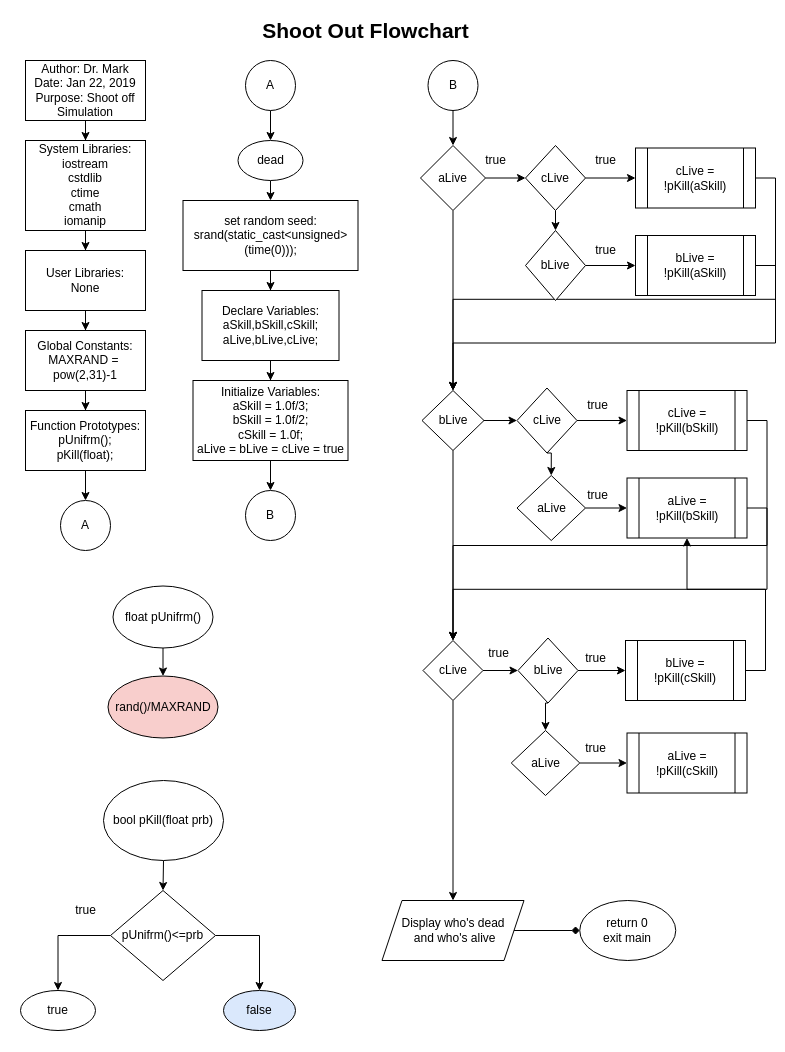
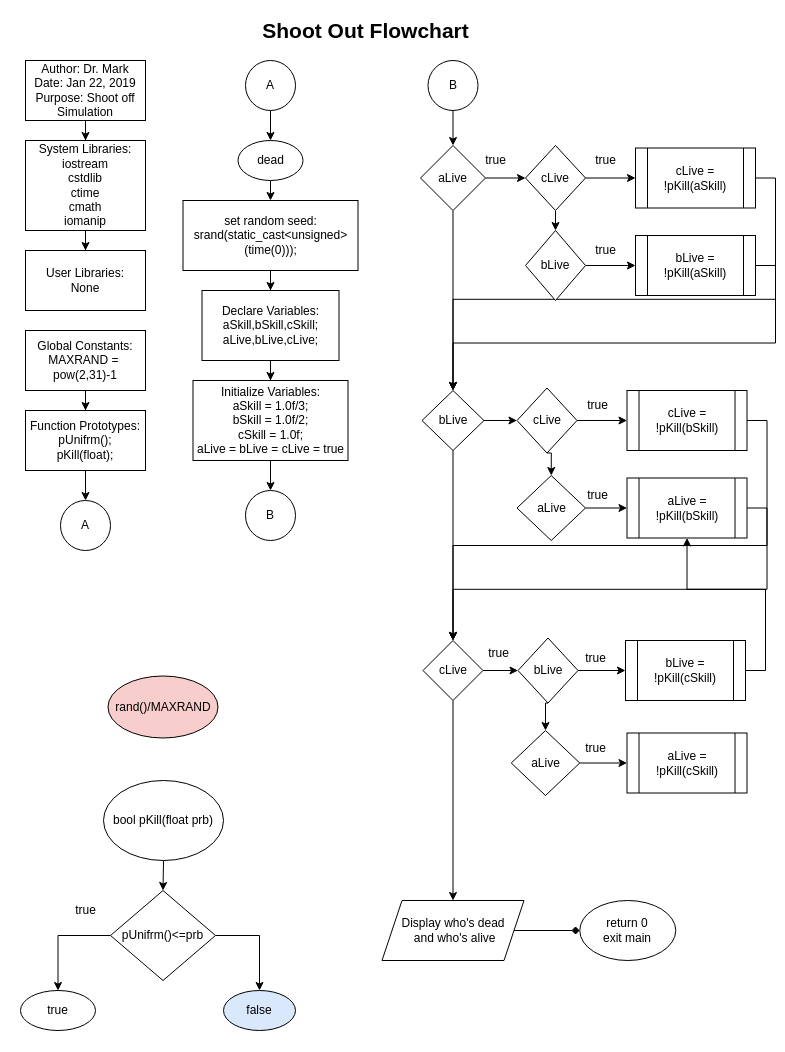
- <mxCell id="6" style="edgeStyle=orthogonalEdgeStyle;rounded=0;orthogonalLoop=1;jettySize=auto;html=1;exitX=0.5;exitY=1;exitDx=0;exitDy=0;" edge="1" parent="1" source="7" target="9"><mxGeometry relative="1" as="geometry" /></mxCell>
- <mxCell id="74" value="float pUnifrm()" style="ellipse;whiteSpace=wrap;html=1;" vertex="1" parent="1"><mxGeometry x="112.5" y="585.5" width="100" height="62" as="geometry" /></mxCell>
- <mxCell id="73" style="edgeStyle=orthogonalEdgeStyle;rounded=0;orthogonalLoop=1;jettySize=auto;html=1;exitX=0.5;exitY=1;exitDx=0;exitDy=0;entryX=0.5;entryY=0;entryDx=0;entryDy=0;" edge="1" parent="1" source="74" target="75"><mxGeometry relative="1" as="geometry" /></mxCell>
